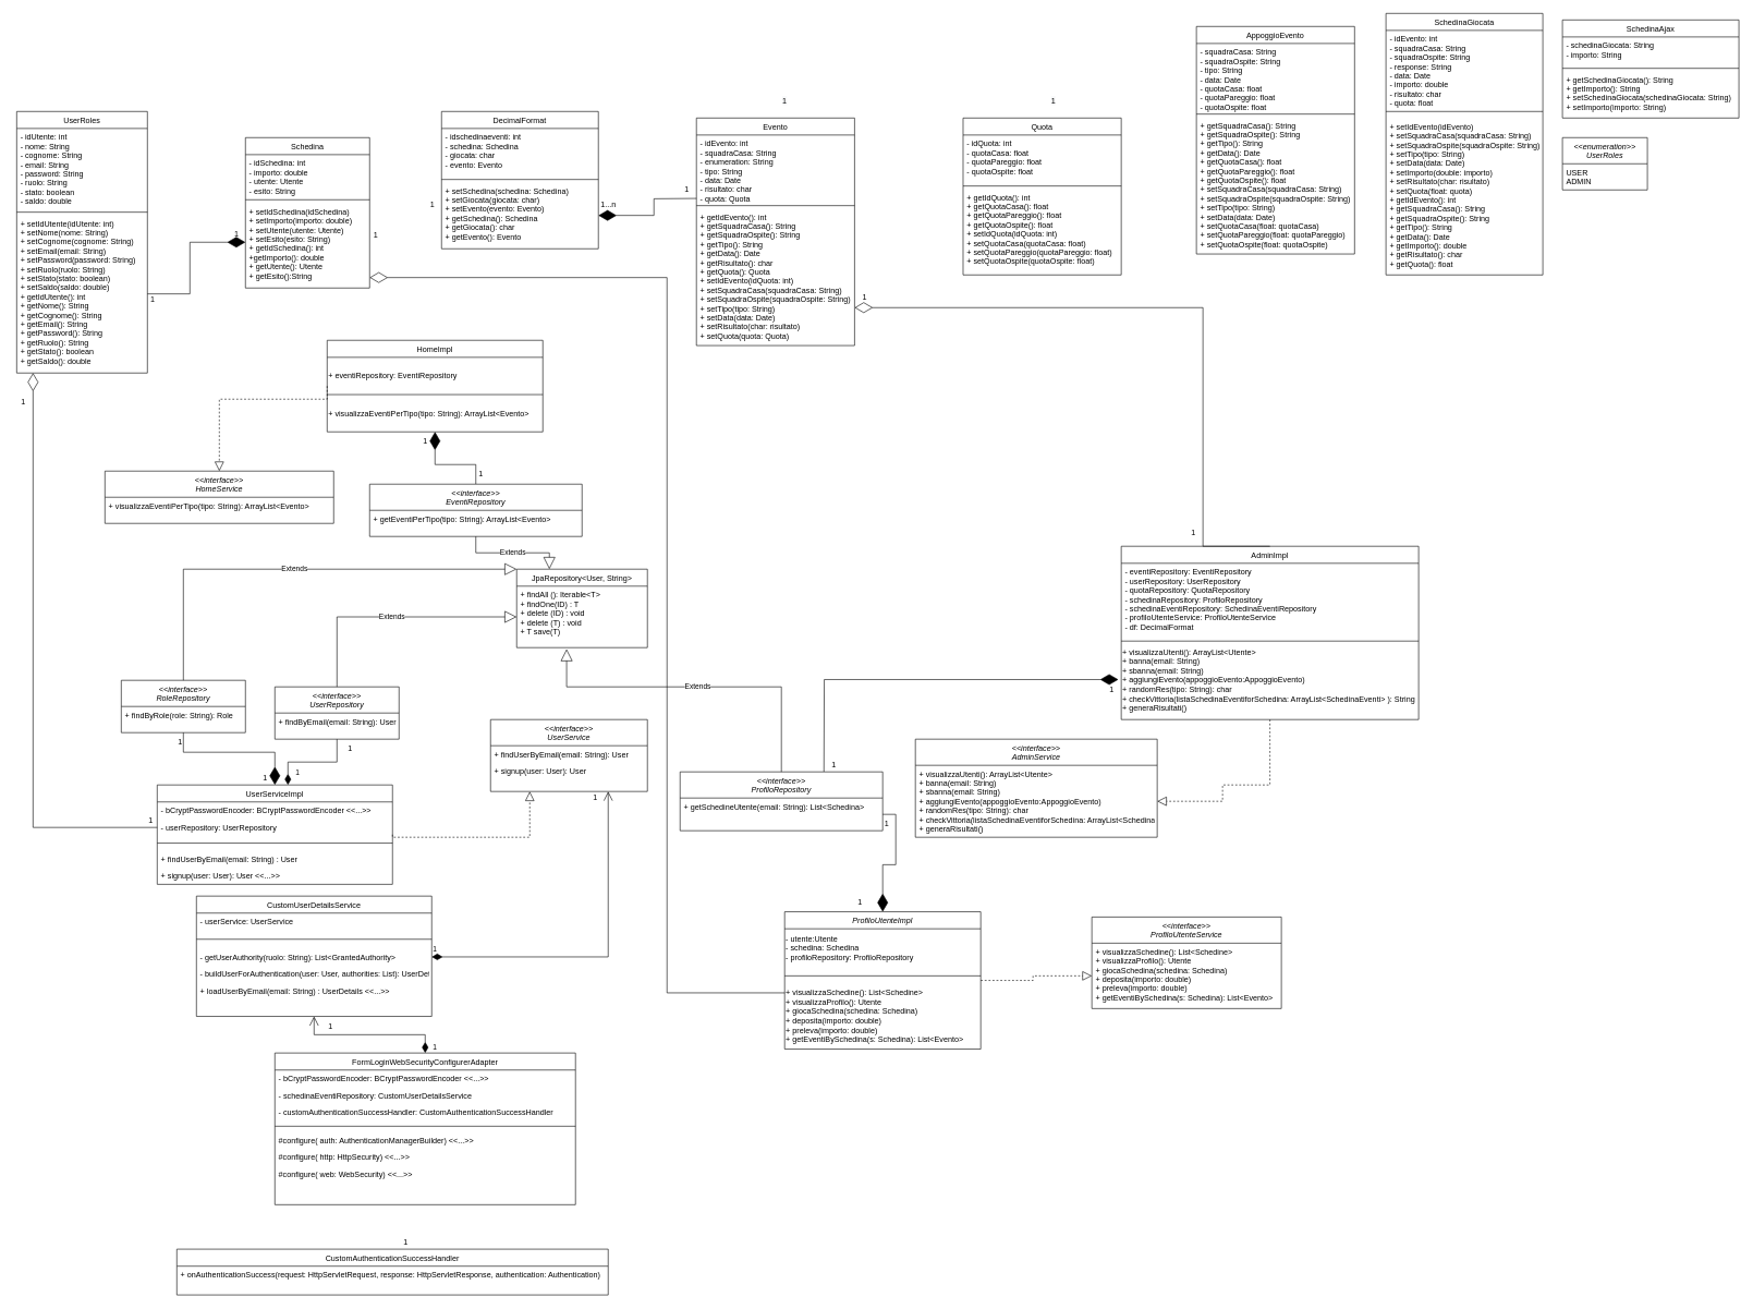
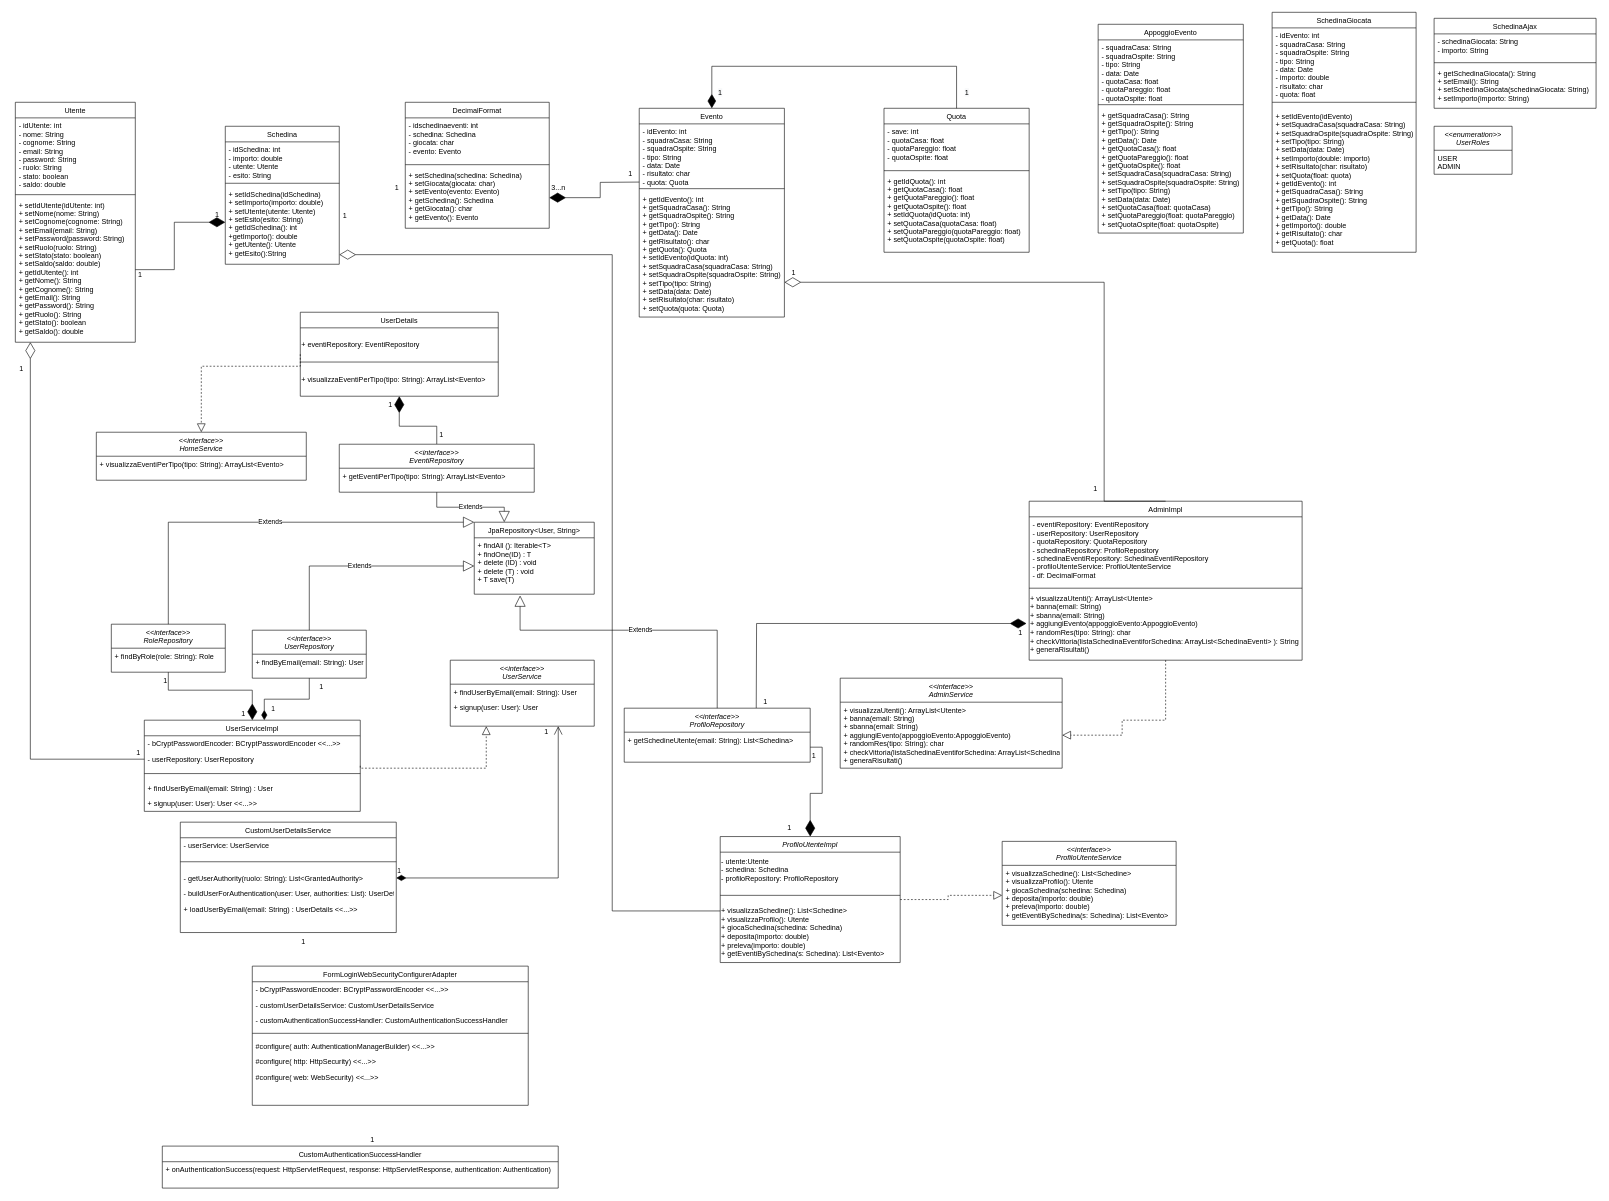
- <mxCell id="125" value="- idEvento: int&#10;- squadraCasa: String&#10;- squadraOspite: String&#10;- response: String&#10;- data: Date&#10;- importo: double&#10;- risultato: char&#10;- quota: float" style="text;align=left;verticalAlign=top;spacingLeft=4;spacingRight=4;overflow=hidden;rotatable=0;points=[[0,0.5],[1,0.5]];portConstraint=eastwest;" vertex="1" parent="124"><mxGeometry y="26" width="240" height="114" as="geometry" /></mxCell>
+ <mxCell id="125" value="- idEvento: int&#10;- squadraCasa: String&#10;- squadraOspite: String&#10;- tipo: String&#10;- data: Date&#10;- importo: double&#10;- risultato: char&#10;- quota: float" style="text;align=left;verticalAlign=top;spacingLeft=4;spacingRight=4;overflow=hidden;rotatable=0;points=[[0,0.5],[1,0.5]];portConstraint=eastwest;" vertex="1" parent="124"><mxGeometry y="26" width="240" height="114" as="geometry" /></mxCell>
- <mxCell id="131" value="+ getSchedinaGiocata(): String&#10;+ getImporto(): String&#10;+ setSchedinaGiocata(schedinaGiocata: String)&#10;+ setImporto(importo: String)" style="text;align=left;verticalAlign=top;spacingLeft=4;spacingRight=4;overflow=hidden;rotatable=0;points=[[0,0.5],[1,0.5]];portConstraint=eastwest;" vertex="1" parent="128"><mxGeometry y="78" width="270" height="72" as="geometry" /></mxCell>
+ <mxCell id="131" value="+ getSchedinaGiocata(): String&#10;+ setEmail(): String&#10;+ setSchedinaGiocata(schedinaGiocata: String)&#10;+ setImporto(importo: String)" style="text;align=left;verticalAlign=top;spacingLeft=4;spacingRight=4;overflow=hidden;rotatable=0;points=[[0,0.5],[1,0.5]];portConstraint=eastwest;" vertex="1" parent="128"><mxGeometry y="78" width="270" height="72" as="geometry" /></mxCell>
+ <mxCell id="22" style="edgeStyle=orthogonalEdgeStyle;rounded=0;orthogonalLoop=1;jettySize=auto;html=1;exitX=0.5;exitY=0;exitDx=0;exitDy=0;entryX=0.5;entryY=0;entryDx=0;entryDy=0;startArrow=diamondThin;startFill=1;endArrow=none;endFill=0;strokeWidth=1;endSize=0;targetPerimeterSpacing=0;startSize=21;" parent="1" source="23" target="18" edge="1"><mxGeometry relative="1" as="geometry"><Array as="points"><mxPoint x="1186" y="110" /><mxPoint x="1594" y="110" /></Array></mxGeometry></mxCell>
- <mxCell id="2" value="UserRoles" style="swimlane;fontStyle=0;align=center;verticalAlign=top;childLayout=stackLayout;horizontal=1;startSize=26;horizontalStack=0;resizeParent=1;resizeLast=0;collapsible=1;marginBottom=0;rounded=0;shadow=0;strokeWidth=1;" parent="1" vertex="1"><mxGeometry x="25" y="170" width="200" height="400" as="geometry"><mxRectangle x="230" y="140" width="160" height="26" as="alternateBounds" /></mxGeometry></mxCell>
+ <mxCell id="2" value="Utente" style="swimlane;fontStyle=0;align=center;verticalAlign=top;childLayout=stackLayout;horizontal=1;startSize=26;horizontalStack=0;resizeParent=1;resizeLast=0;collapsible=1;marginBottom=0;rounded=0;shadow=0;strokeWidth=1;" parent="1" vertex="1"><mxGeometry x="25" y="170" width="200" height="400" as="geometry"><mxRectangle x="230" y="140" width="160" height="26" as="alternateBounds" /></mxGeometry></mxCell>
- <mxCell id="24" value="- idEvento: int&#10;- squadraCasa: String&#10;- enumeration: String&#10;- tipo: String&#10;- data: Date&#10;- risultato: char&#10;- quota: Quota" style="text;align=left;verticalAlign=top;spacingLeft=4;spacingRight=4;overflow=hidden;rotatable=0;points=[[0,0.5],[1,0.5]];portConstraint=eastwest;" parent="23" vertex="1"><mxGeometry y="26" width="242" height="104" as="geometry" /></mxCell>
+ <mxCell id="24" value="- idEvento: int&#10;- squadraCasa: String&#10;- squadraOspite: String&#10;- tipo: String&#10;- data: Date&#10;- risultato: char&#10;- quota: Quota" style="text;align=left;verticalAlign=top;spacingLeft=4;spacingRight=4;overflow=hidden;rotatable=0;points=[[0,0.5],[1,0.5]];portConstraint=eastwest;" parent="23" vertex="1"><mxGeometry y="26" width="242" height="104" as="geometry" /></mxCell>
- <mxCell id="19" value="- idQuota: int&#10;- quotaCasa: float&#10;- quotaPareggio: float&#10;- quotaOspite: float" style="text;align=left;verticalAlign=top;spacingLeft=4;spacingRight=4;overflow=hidden;rotatable=0;points=[[0,0.5],[1,0.5]];portConstraint=eastwest;" parent="18" vertex="1"><mxGeometry y="26" width="242" height="74" as="geometry" /></mxCell>
+ <mxCell id="19" value="- save: int&#10;- quotaCasa: float&#10;- quotaPareggio: float&#10;- quotaOspite: float" style="text;align=left;verticalAlign=top;spacingLeft=4;spacingRight=4;overflow=hidden;rotatable=0;points=[[0,0.5],[1,0.5]];portConstraint=eastwest;" parent="18" vertex="1"><mxGeometry y="26" width="242" height="74" as="geometry" /></mxCell>
- <mxCell id="30" value="1...n" style="text;html=1;align=center;verticalAlign=middle;resizable=0;points=[];autosize=1;strokeColor=none;fillColor=none;" parent="1" vertex="1"><mxGeometry x="905" y="298" width="50" height="30" as="geometry" /></mxCell>
+ <mxCell id="30" value="3...n" style="text;html=1;align=center;verticalAlign=middle;resizable=0;points=[];autosize=1;strokeColor=none;fillColor=none;" parent="1" vertex="1"><mxGeometry x="905" y="298" width="50" height="30" as="geometry" /></mxCell>
- <mxCell id="35" value="HomeImpl" style="swimlane;fontStyle=0;align=center;verticalAlign=top;childLayout=stackLayout;horizontal=1;startSize=26;horizontalStack=0;resizeParent=1;resizeLast=0;collapsible=1;marginBottom=0;rounded=0;shadow=0;strokeWidth=1;" parent="1" vertex="1"><mxGeometry x="500" y="520" width="330" height="140" as="geometry"><mxRectangle x="340" y="380" width="170" height="26" as="alternateBounds" /></mxGeometry></mxCell>
+ <mxCell id="35" value="UserDetails" style="swimlane;fontStyle=0;align=center;verticalAlign=top;childLayout=stackLayout;horizontal=1;startSize=26;horizontalStack=0;resizeParent=1;resizeLast=0;collapsible=1;marginBottom=0;rounded=0;shadow=0;strokeWidth=1;" parent="1" vertex="1"><mxGeometry x="500" y="520" width="330" height="140" as="geometry"><mxRectangle x="340" y="380" width="170" height="26" as="alternateBounds" /></mxGeometry></mxCell>
- <mxCell id="88" value="1" style="endArrow=open;html=1;endSize=12;startArrow=diamondThin;startSize=14;startFill=1;edgeStyle=orthogonalEdgeStyle;align=left;verticalAlign=bottom;rounded=0;entryX=0.5;entryY=1;entryDx=0;entryDy=0;" parent="1" source="67" target="79" edge="1"><mxGeometry x="-1" y="-10" relative="1" as="geometry"><mxPoint x="490" y="1500" as="sourcePoint" /><mxPoint x="650" y="1500" as="targetPoint" /><mxPoint as="offset" /></mxGeometry></mxCell>
- <mxCell id="69" value="- schedinaEventiRepository: CustomUserDetailsService" style="text;align=left;verticalAlign=top;spacingLeft=4;spacingRight=4;overflow=hidden;rotatable=0;points=[[0,0.5],[1,0.5]];portConstraint=eastwest;" parent="67" vertex="1"><mxGeometry y="52" width="460" height="26" as="geometry" /></mxCell>
+ <mxCell id="69" value="- customUserDetailsService: CustomUserDetailsService" style="text;align=left;verticalAlign=top;spacingLeft=4;spacingRight=4;overflow=hidden;rotatable=0;points=[[0,0.5],[1,0.5]];portConstraint=eastwest;" parent="67" vertex="1"><mxGeometry y="52" width="460" height="26" as="geometry" /></mxCell>
